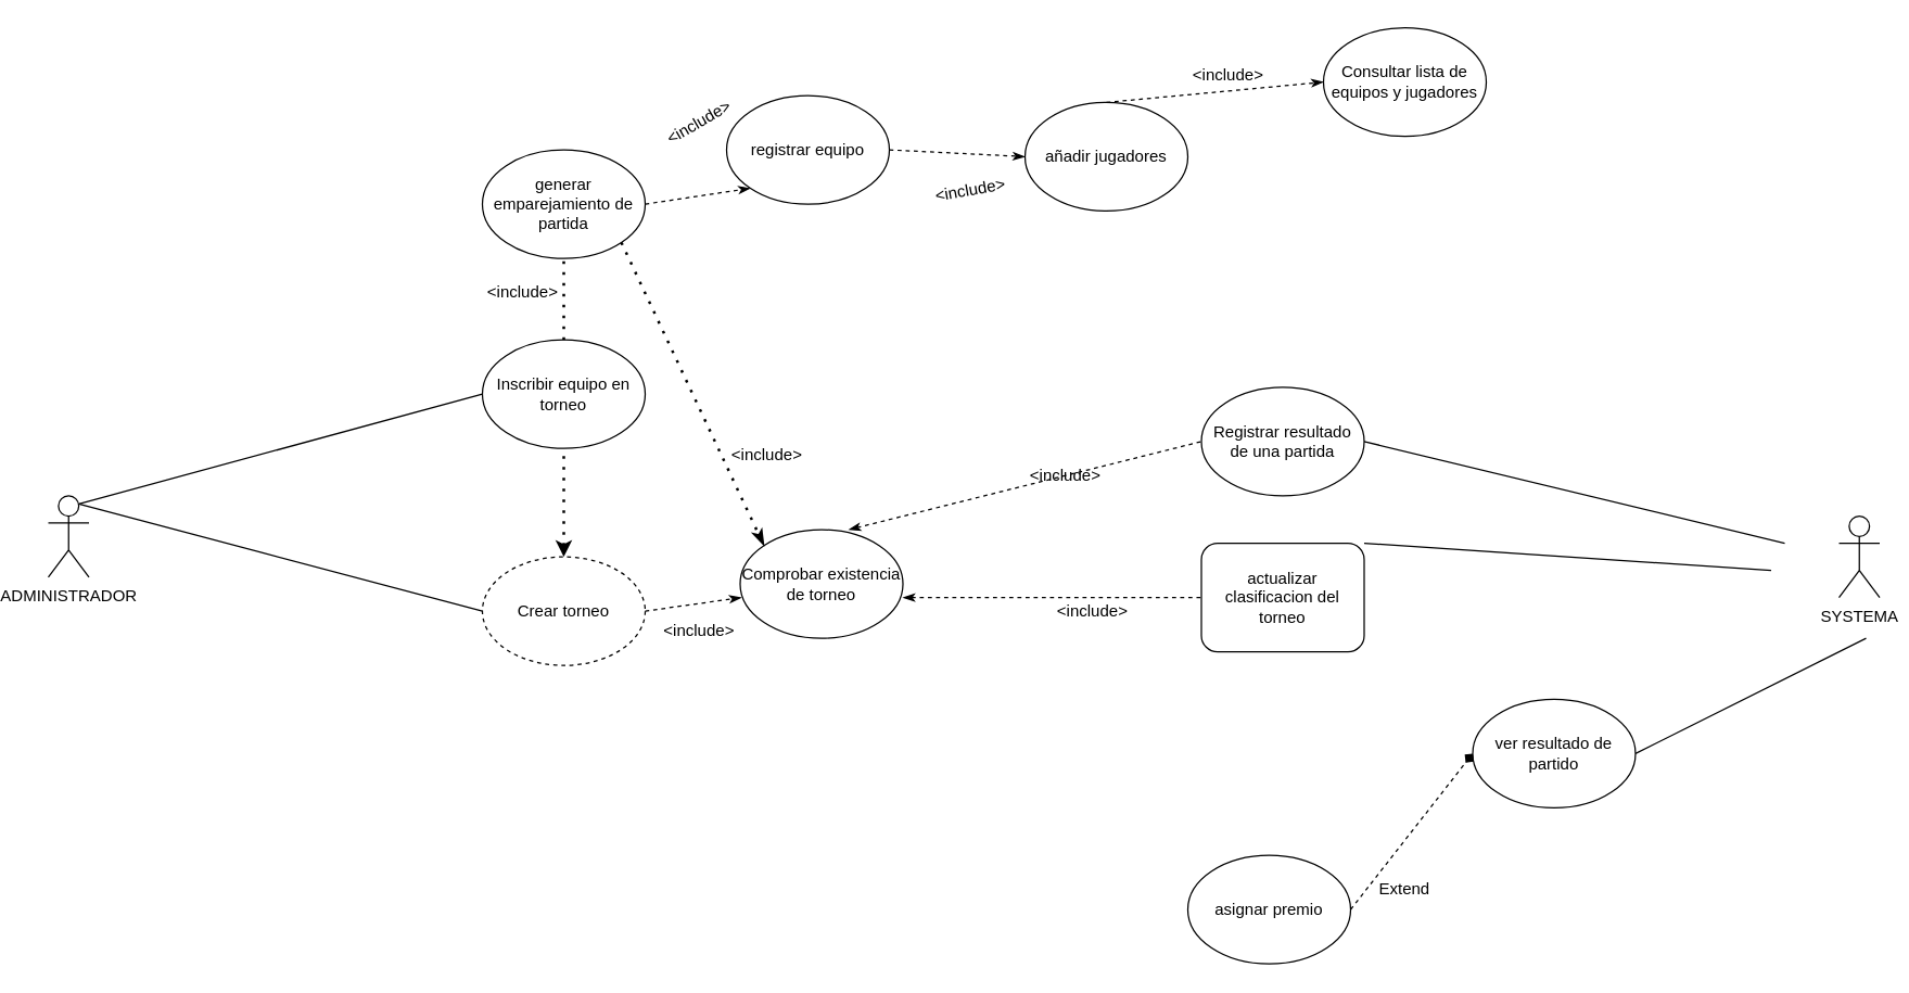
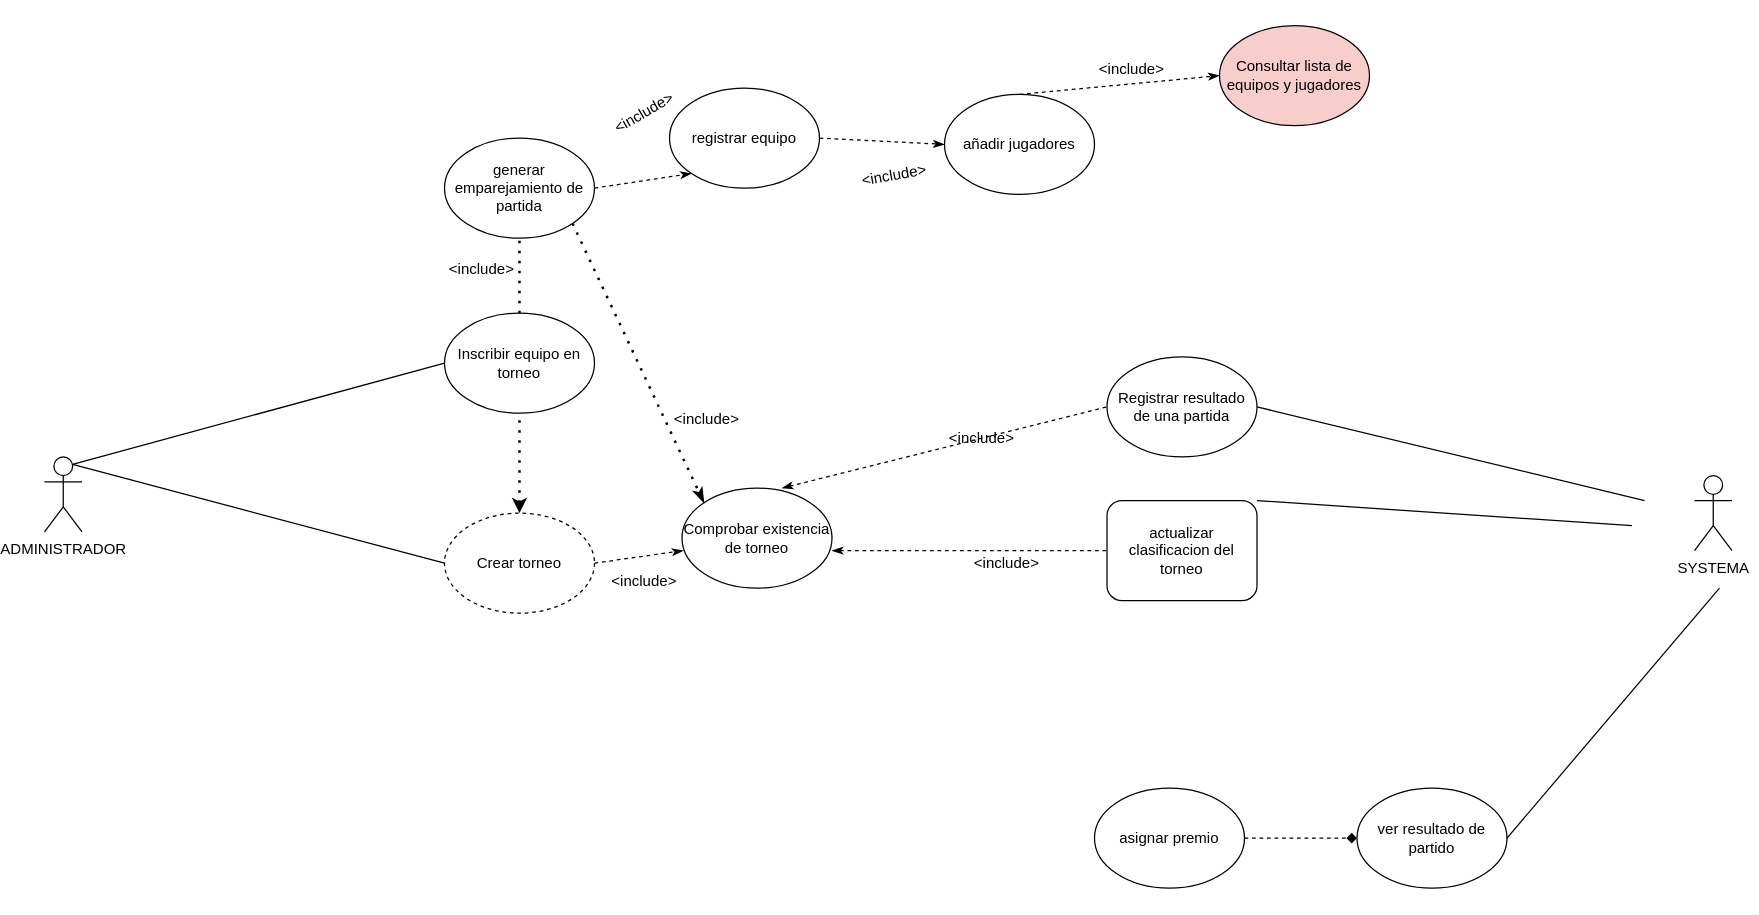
- <mxCell id="6" value="Consultar lista de equipos y jugadores" style="ellipse;whiteSpace=wrap;html=1;" vertex="1" parent="1"><mxGeometry x="960" y="20" width="120" height="80" as="geometry" /></mxCell>
+ <mxCell id="6" value="Consultar lista de equipos y jugadores" style="ellipse;whiteSpace=wrap;html=1;fillColor=#f8cecc;" vertex="1" parent="1"><mxGeometry x="960" y="20" width="120" height="80" as="geometry" /></mxCell>
- <mxCell id="25" value="ver resultado de partido" style="ellipse;whiteSpace=wrap;html=1;" vertex="1" parent="1"><mxGeometry x="1070" y="515" width="120" height="80" as="geometry" /></mxCell>
+ <mxCell id="25" value="ver resultado de partido" style="ellipse;whiteSpace=wrap;html=1;" vertex="1" parent="1"><mxGeometry x="1070" y="630" width="120" height="80" as="geometry" /></mxCell>
- <mxCell id="34" value="Extend" style="text;html=1;align=center;verticalAlign=middle;whiteSpace=wrap;rounded=0;" vertex="1" parent="1"><mxGeometry x="990" y="640" width="60" height="30" as="geometry" /></mxCell>
